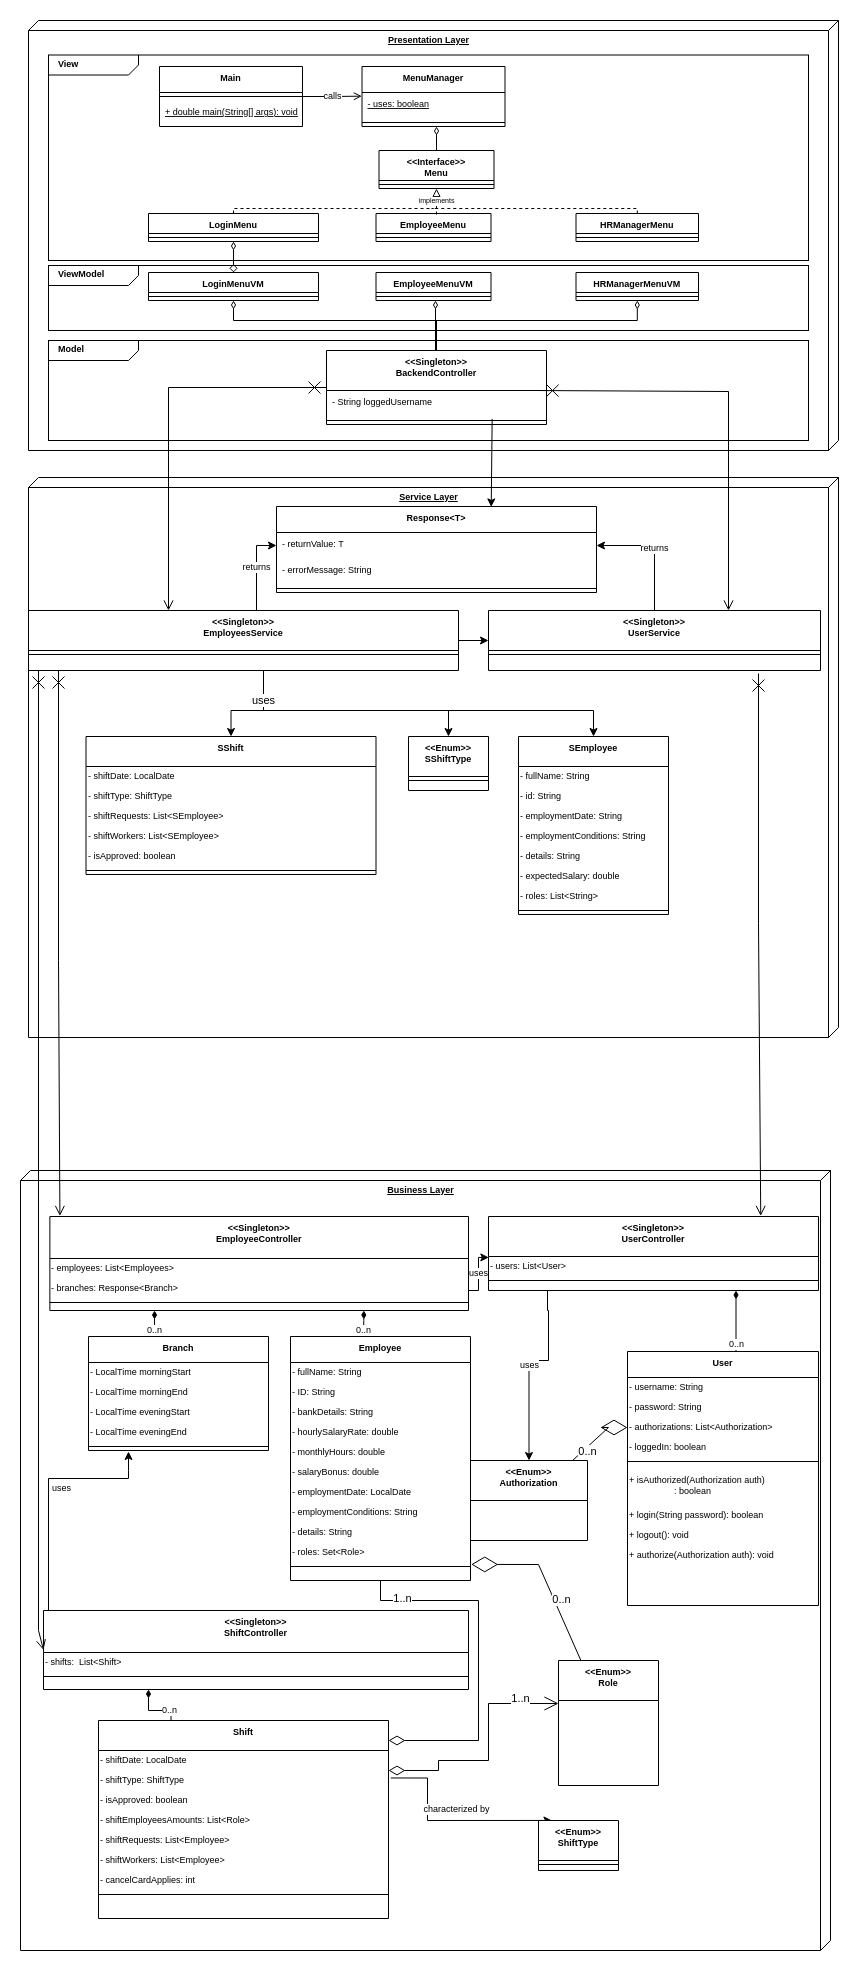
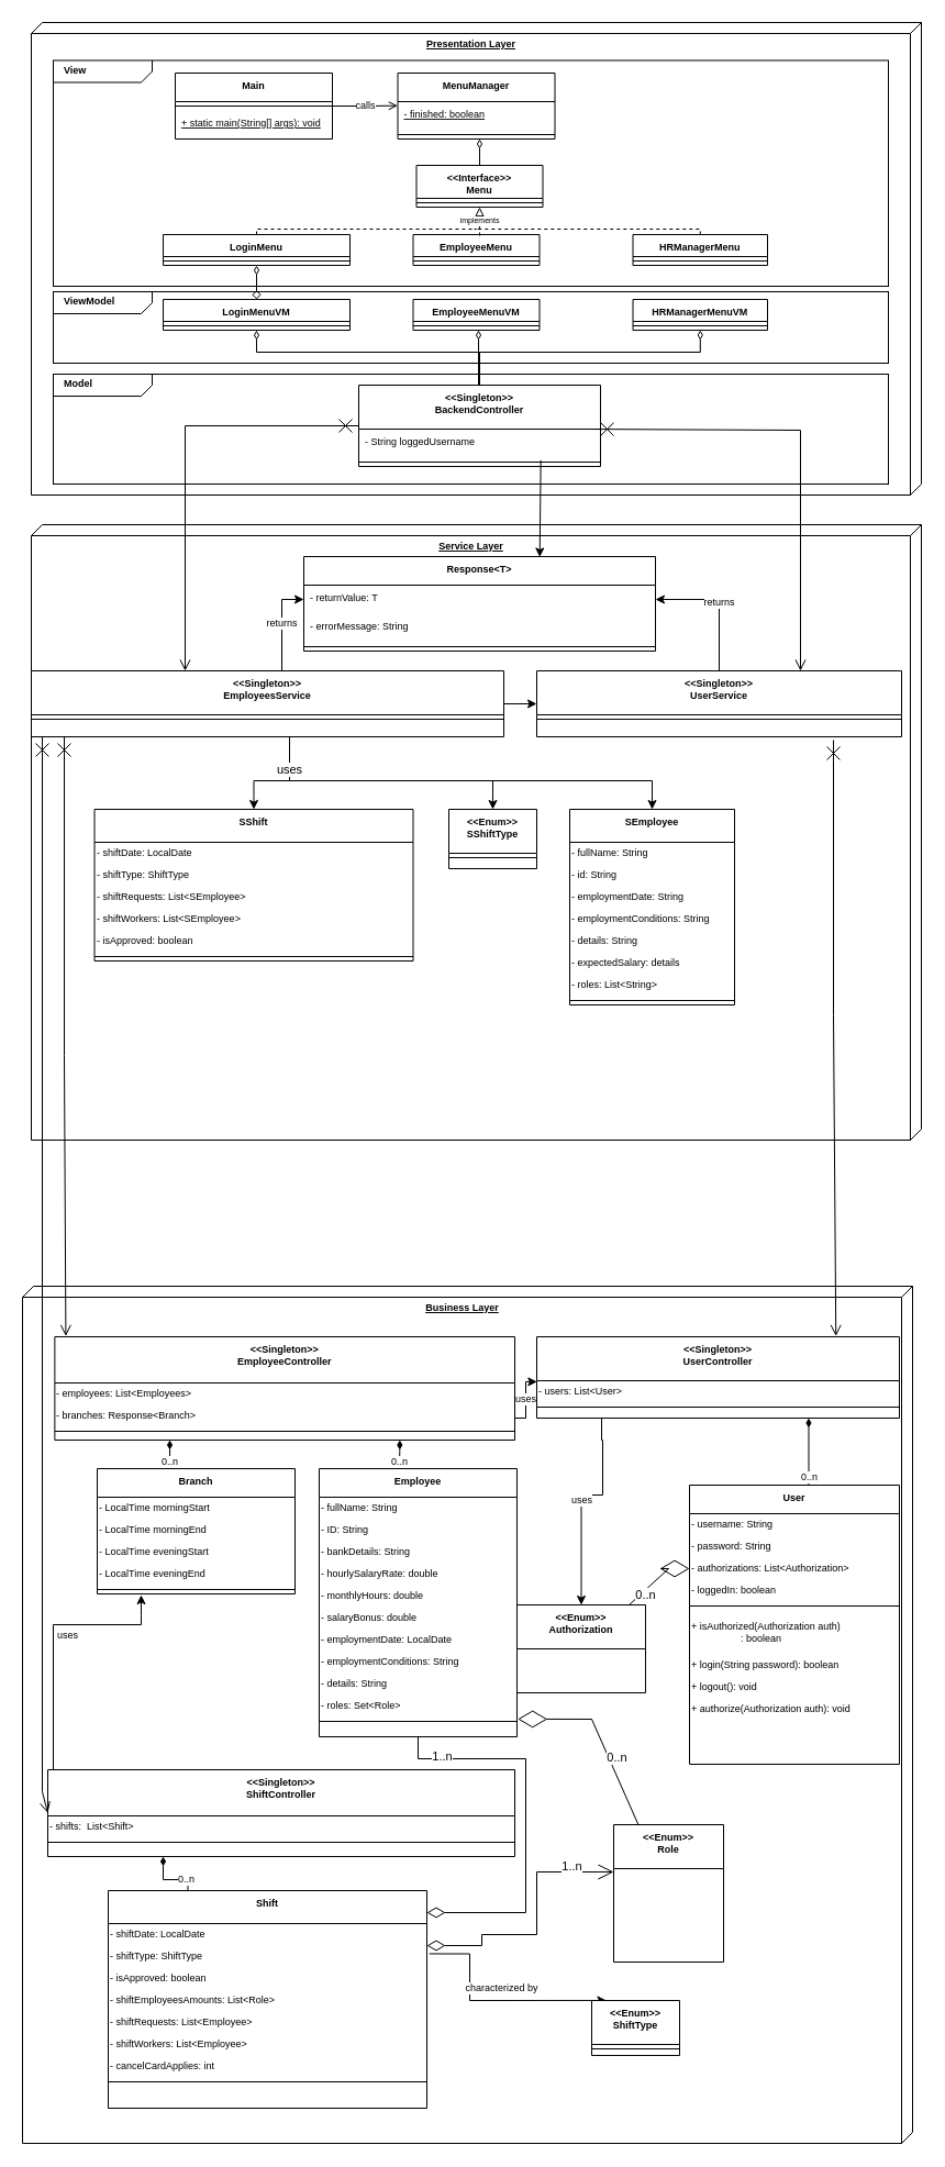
- <mxCell id="104" value="- uses: boolean" style="text;strokeColor=none;fillColor=none;align=left;verticalAlign=top;spacingLeft=4;spacingRight=4;overflow=hidden;rotatable=0;points=[[0,0.5],[1,0.5]];portConstraint=eastwest;fontStyle=4;fontSize=9;" parent="103" vertex="1"><mxGeometry y="26" width="143" height="26" as="geometry" /></mxCell>
+ <mxCell id="104" value="- finished: boolean" style="text;strokeColor=none;fillColor=none;align=left;verticalAlign=top;spacingLeft=4;spacingRight=4;overflow=hidden;rotatable=0;points=[[0,0.5],[1,0.5]];portConstraint=eastwest;fontStyle=4;fontSize=9;" parent="103" vertex="1"><mxGeometry y="26" width="143" height="26" as="geometry" /></mxCell>
- <mxCell id="101" value="+ double main(String[] args): void" style="text;strokeColor=none;fillColor=none;align=left;verticalAlign=top;spacingLeft=4;spacingRight=4;overflow=hidden;rotatable=0;points=[[0,0.5],[1,0.5]];portConstraint=eastwest;fontStyle=4;fontSize=9;" parent="99" vertex="1"><mxGeometry y="34" width="143" height="26" as="geometry" /></mxCell>
+ <mxCell id="101" value="+ static main(String[] args): void" style="text;strokeColor=none;fillColor=none;align=left;verticalAlign=top;spacingLeft=4;spacingRight=4;overflow=hidden;rotatable=0;points=[[0,0.5],[1,0.5]];portConstraint=eastwest;fontStyle=4;fontSize=9;" parent="99" vertex="1"><mxGeometry y="34" width="143" height="26" as="geometry" /></mxCell>
- <mxCell id="67" value="- expectedSalary: double" style="text;html=1;align=left;verticalAlign=middle;resizable=0;points=[];autosize=1;strokeColor=none;fillColor=none;fontSize=9;" parent="61" vertex="1"><mxGeometry y="130" width="150" height="20" as="geometry" /></mxCell>
+ <mxCell id="67" value="- expectedSalary: details" style="text;html=1;align=left;verticalAlign=middle;resizable=0;points=[];autosize=1;strokeColor=none;fillColor=none;fontSize=9;" parent="61" vertex="1"><mxGeometry y="130" width="150" height="20" as="geometry" /></mxCell>
